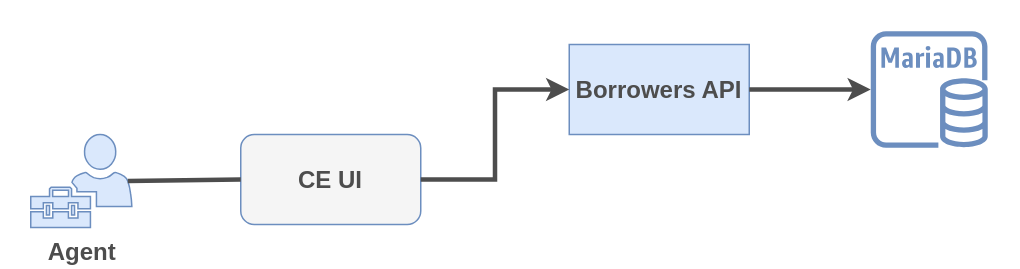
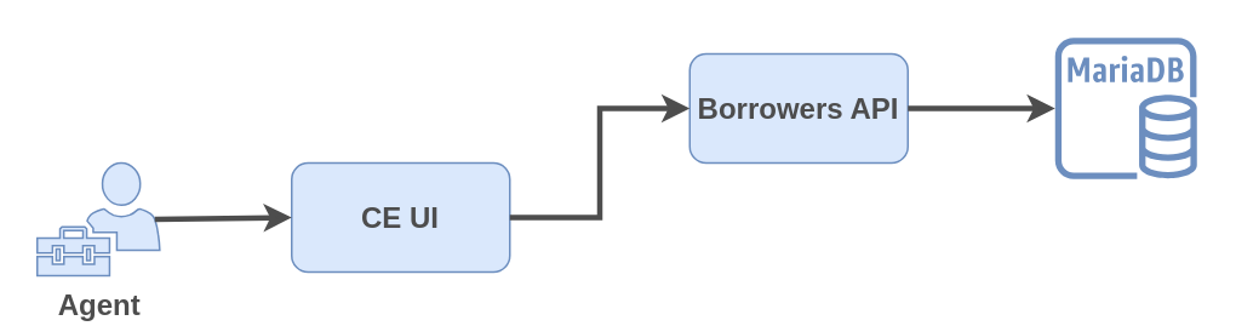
- <mxCell id="4" value="Borrowers API" style="whiteSpace=wrap;html=1;fontSize=16;labelBackgroundColor=none;fillColor=#dae8fc;strokeColor=#6c8ebf;fontColor=#4D4D4D;fontStyle=1;rounded=0;" parent="1" vertex="1"><mxGeometry x="379" y="29" width="120" height="60" as="geometry" /></mxCell>
+ <mxCell id="4" value="Borrowers API" style="rounded=1;whiteSpace=wrap;html=1;fontSize=16;labelBackgroundColor=none;fillColor=#dae8fc;strokeColor=#6c8ebf;fontColor=#4D4D4D;fontStyle=1" parent="1" vertex="1"><mxGeometry x="379" y="29" width="120" height="60" as="geometry" /></mxCell>
- <mxCell id="8" value="" style="endArrow=none;html=1;rounded=0;fontSize=16;fontColor=#4D4D4D;strokeColor=#4D4D4D;strokeWidth=3;exitX=0.96;exitY=0.5;exitDx=0;exitDy=0;exitPerimeter=0;entryX=0;entryY=0.5;entryDx=0;entryDy=0;" parent="1" source="7" target="3" edge="1"><mxGeometry width="50" height="50" relative="1" as="geometry"><mxPoint x="510" y="290" as="sourcePoint" /><mxPoint x="560" y="240" as="targetPoint" /></mxGeometry></mxCell>
+ <mxCell id="8" value="" style="endArrow=classic;html=1;rounded=0;fontSize=16;fontColor=#4D4D4D;strokeColor=#4D4D4D;strokeWidth=3;exitX=0.96;exitY=0.5;exitDx=0;exitDy=0;exitPerimeter=0;entryX=0;entryY=0.5;entryDx=0;entryDy=0;" parent="1" source="7" target="3" edge="1"><mxGeometry width="50" height="50" relative="1" as="geometry"><mxPoint x="510" y="290" as="sourcePoint" /><mxPoint x="560" y="240" as="targetPoint" /></mxGeometry></mxCell>
- <mxCell id="3" value="CE UI" style="rounded=1;whiteSpace=wrap;html=1;fontSize=16;labelBackgroundColor=none;fillColor=#f5f5f5;strokeColor=#6c8ebf;fontColor=#4D4D4D;fontStyle=1;" parent="1" vertex="1"><mxGeometry x="160" y="89" width="120" height="60" as="geometry" /></mxCell>
+ <mxCell id="3" value="CE UI" style="rounded=1;whiteSpace=wrap;html=1;fontSize=16;labelBackgroundColor=none;fillColor=#dae8fc;strokeColor=#6c8ebf;fontColor=#4D4D4D;fontStyle=1" parent="1" vertex="1"><mxGeometry x="160" y="89" width="120" height="60" as="geometry" /></mxCell>
